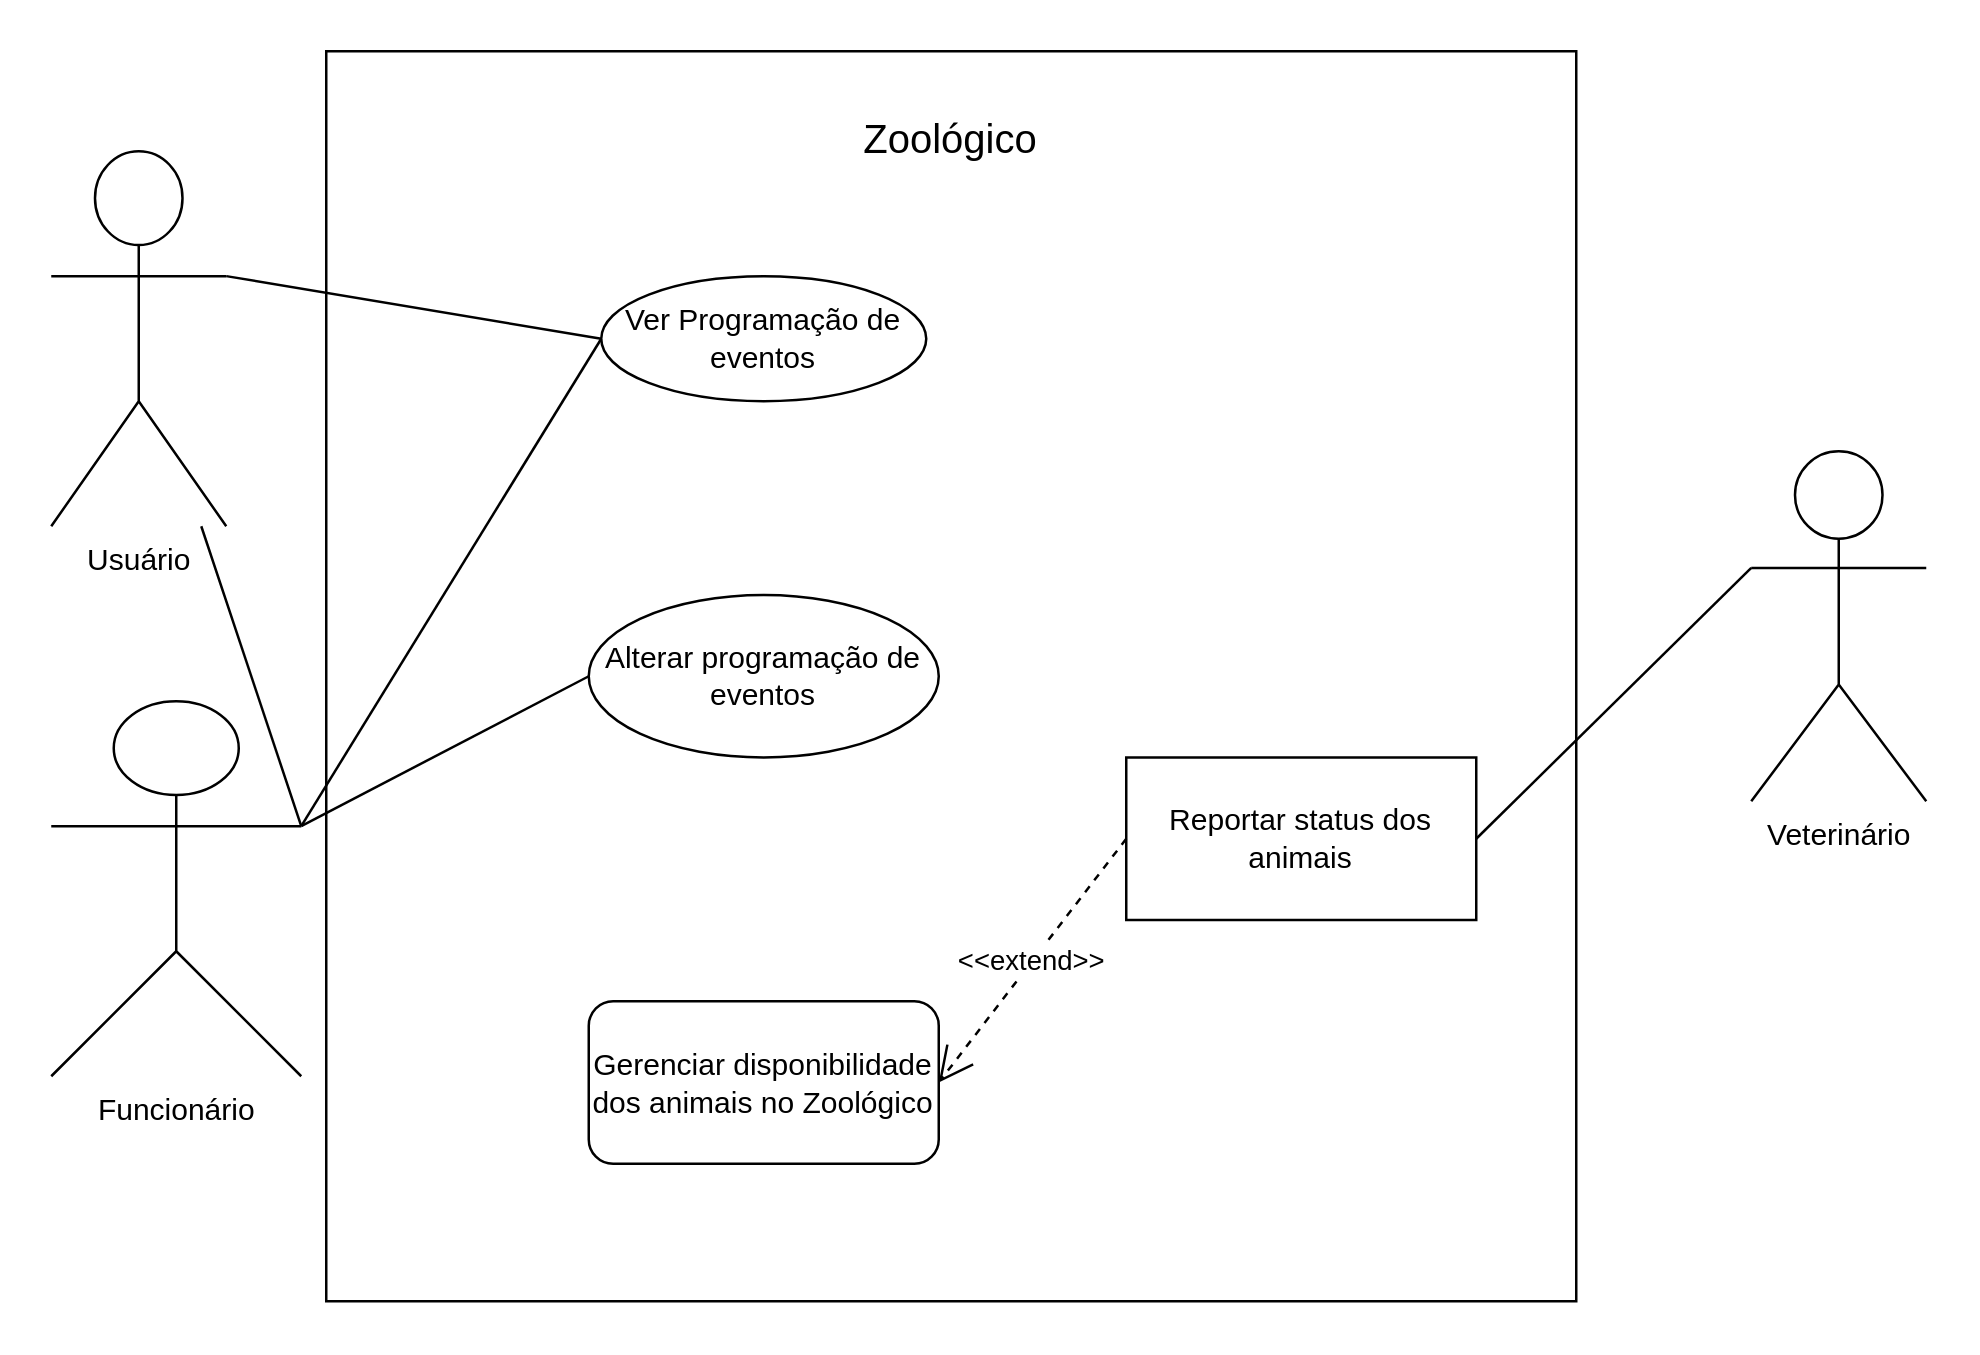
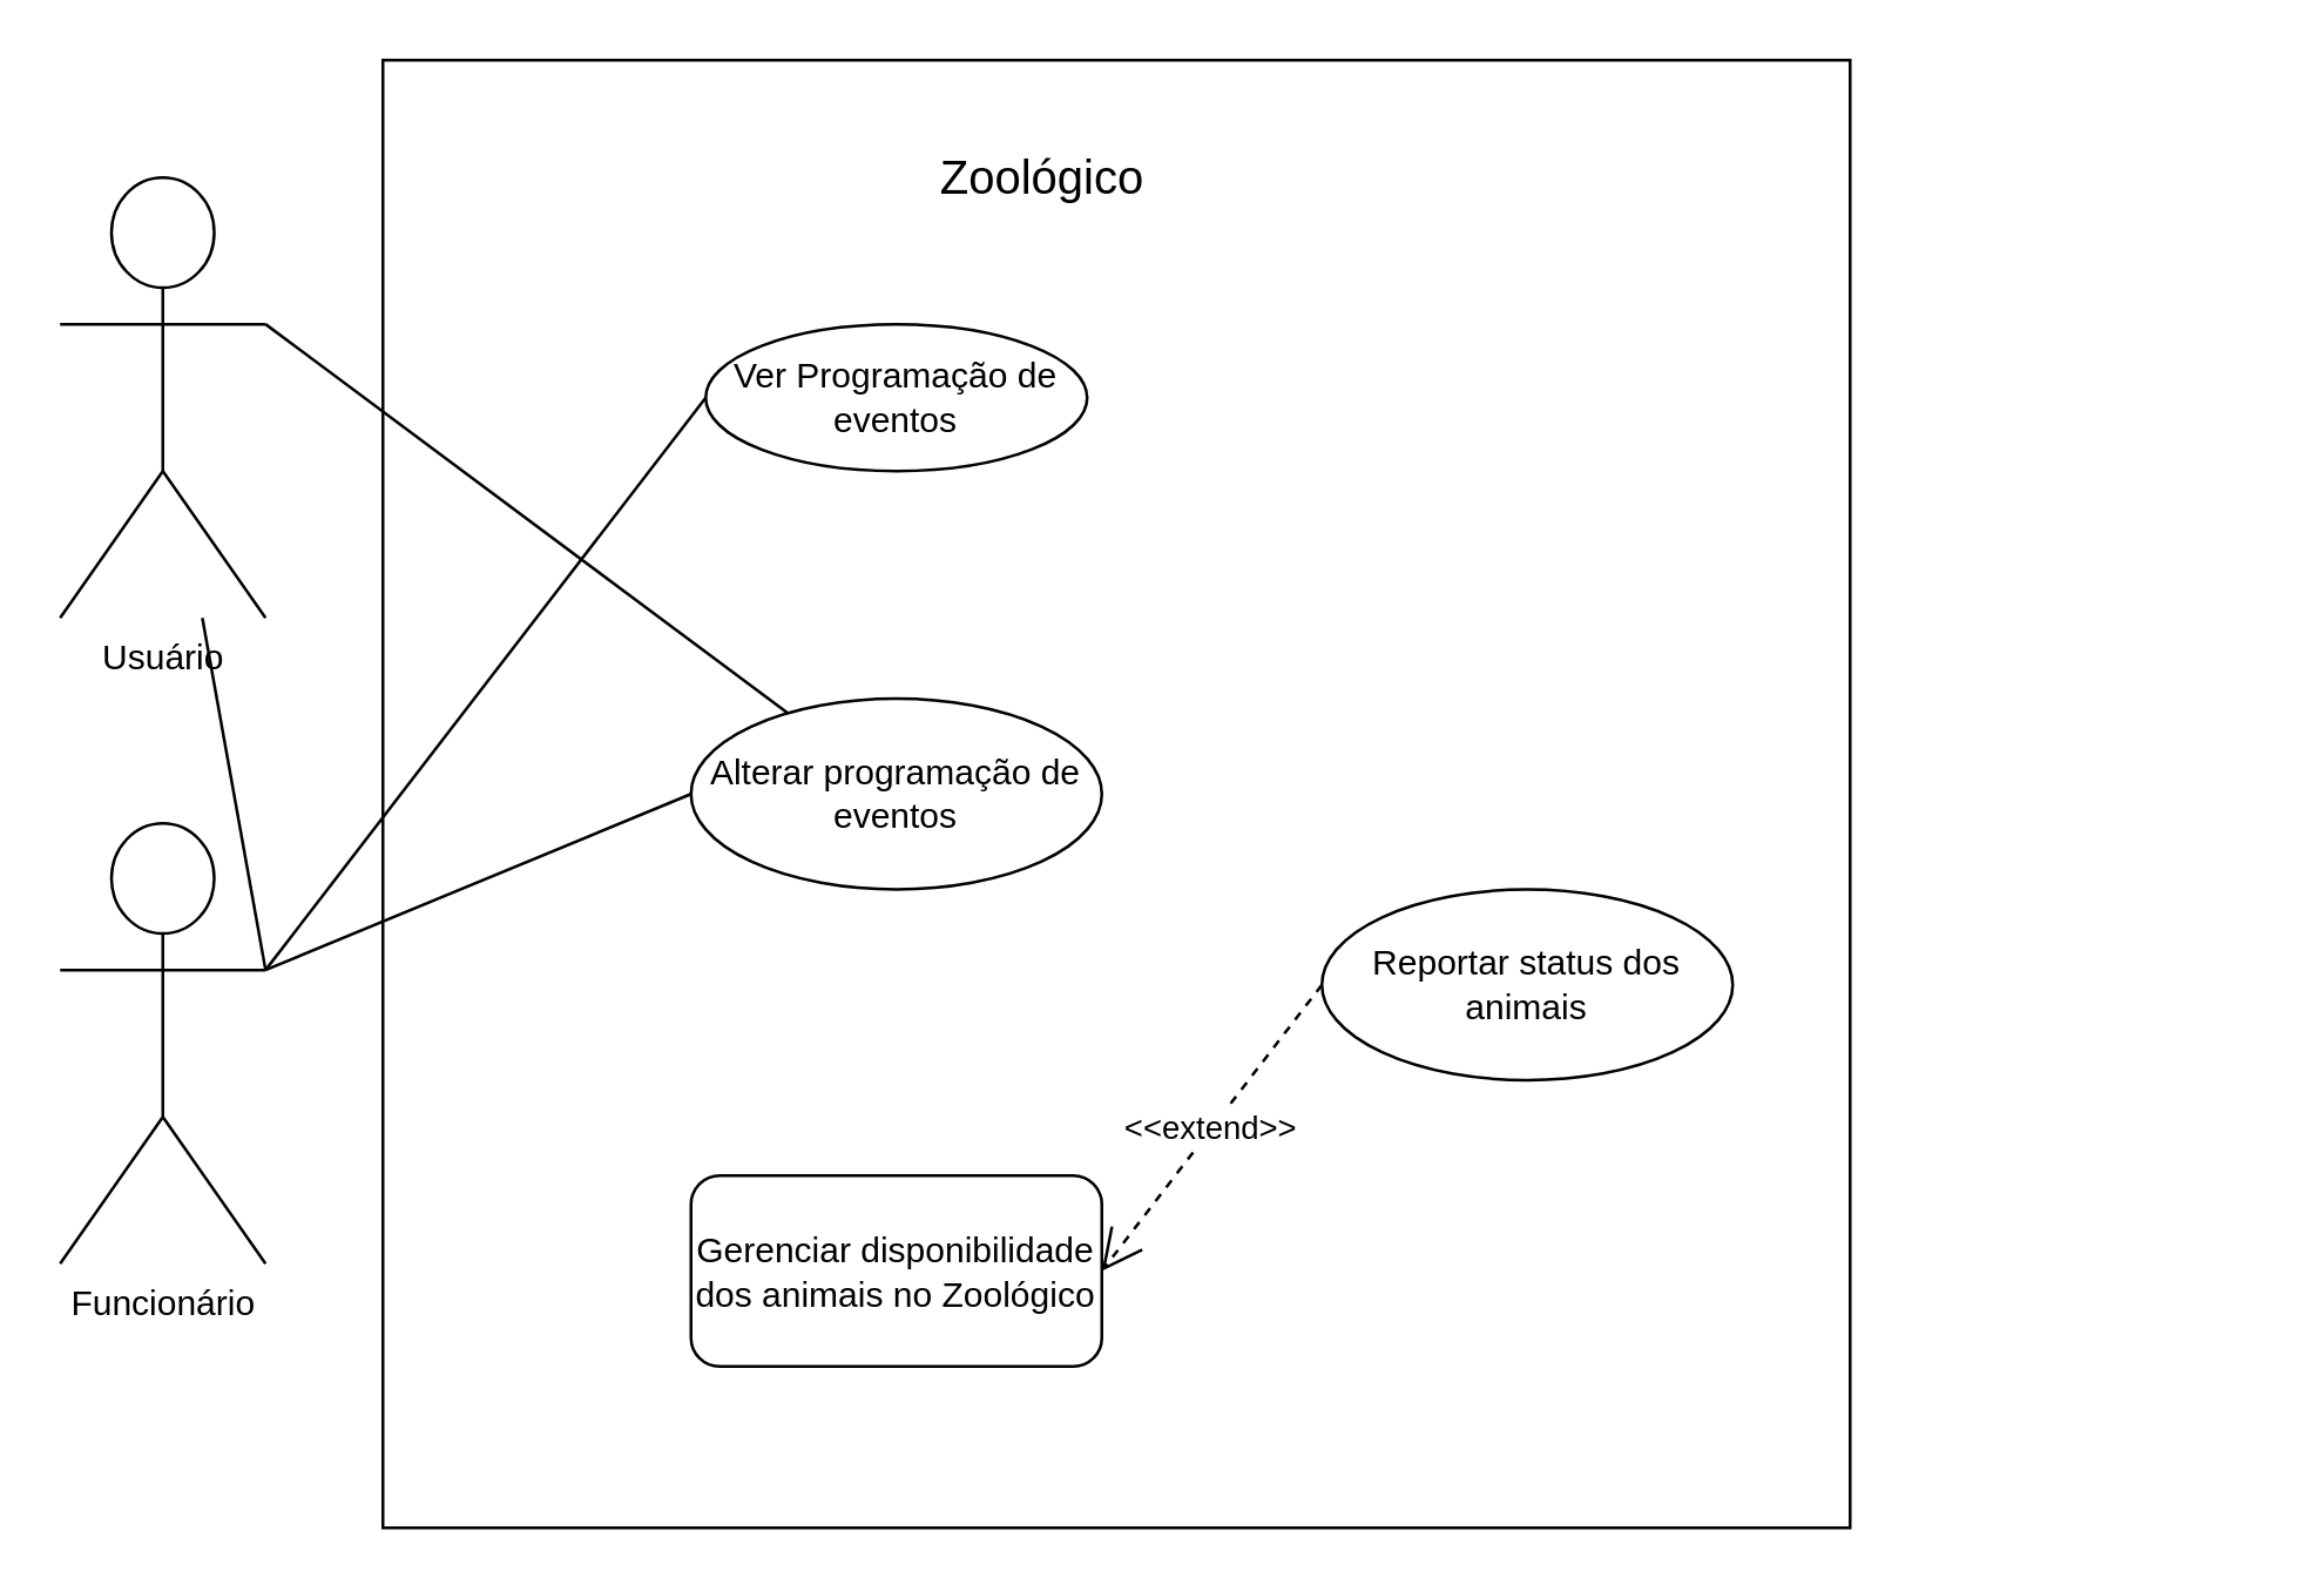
- <mxCell id="6" value="&lt;font style=&quot;font-size: 16px;&quot;&gt;Zoológico&lt;/font&gt;" style="text;html=1;align=center;verticalAlign=middle;whiteSpace=wrap;rounded=0;" vertex="1" parent="1"><mxGeometry x="350" y="40" width="60" height="30" as="geometry" /></mxCell>
+ <mxCell id="6" value="&lt;font style=&quot;font-size: 16px;&quot;&gt;Zoológico&lt;/font&gt;" style="text;html=1;align=center;verticalAlign=middle;whiteSpace=wrap;rounded=0;" vertex="1" parent="1"><mxGeometry x="325" y="45" width="60" height="30" as="geometry" /></mxCell>
- <mxCell id="8" value="" style="endArrow=none;html=1;rounded=0;entryX=0;entryY=0.5;entryDx=0;entryDy=0;exitX=1;exitY=0.333;exitDx=0;exitDy=0;exitPerimeter=0;" edge="1" parent="1" source="2" target="7"><mxGeometry width="50" height="50" relative="1" as="geometry"><mxPoint x="220" y="260" as="sourcePoint" /><mxPoint x="270" y="210" as="targetPoint" /></mxGeometry></mxCell>
+ <mxCell id="8" value="" style="endArrow=none;html=1;rounded=0;exitX=1;exitY=0.333;exitDx=0;exitDy=0;exitPerimeter=0;" edge="1" parent="1" source="2" target="9"><mxGeometry width="50" height="50" relative="1" as="geometry"><mxPoint x="220" y="260" as="sourcePoint" /><mxPoint x="270" y="210" as="targetPoint" /></mxGeometry></mxCell>
- <mxCell id="5" value="Veterinário&lt;div&gt;&lt;br&gt;&lt;/div&gt;" style="shape=umlActor;verticalLabelPosition=bottom;verticalAlign=top;html=1;outlineConnect=0;" vertex="1" parent="1"><mxGeometry x="700" y="180" width="70" height="140" as="geometry" /></mxCell>
- <mxCell id="14" value="" style="endArrow=none;html=1;rounded=0;entryX=0;entryY=0.333;entryDx=0;entryDy=0;entryPerimeter=0;exitX=1;exitY=0.5;exitDx=0;exitDy=0;" edge="1" parent="1" source="15" target="5"><mxGeometry width="50" height="50" relative="1" as="geometry"><mxPoint x="100" y="120" as="sourcePoint" /><mxPoint x="250" y="145" as="targetPoint" /></mxGeometry></mxCell>
- <mxCell id="15" value="Reportar status dos animais" style="whiteSpace=wrap;html=1;rounded=0;" vertex="1" parent="1"><mxGeometry x="450" y="302.5" width="140" height="65" as="geometry" /></mxCell>
+ <mxCell id="15" value="Reportar status dos animais" style="ellipse;whiteSpace=wrap;html=1;" vertex="1" parent="1"><mxGeometry x="450" y="302.5" width="140" height="65" as="geometry" /></mxCell>
- <mxCell id="3" value="Funcionário" style="shape=umlActor;verticalLabelPosition=bottom;verticalAlign=top;html=1;outlineConnect=0;" vertex="1" parent="1"><mxGeometry x="20" y="280" width="100" height="150" as="geometry" /></mxCell>
+ <mxCell id="3" value="Funcionário" style="shape=umlActor;verticalLabelPosition=bottom;verticalAlign=top;html=1;outlineConnect=0;" vertex="1" parent="1"><mxGeometry x="20" y="280" width="70" height="150" as="geometry" /></mxCell>
